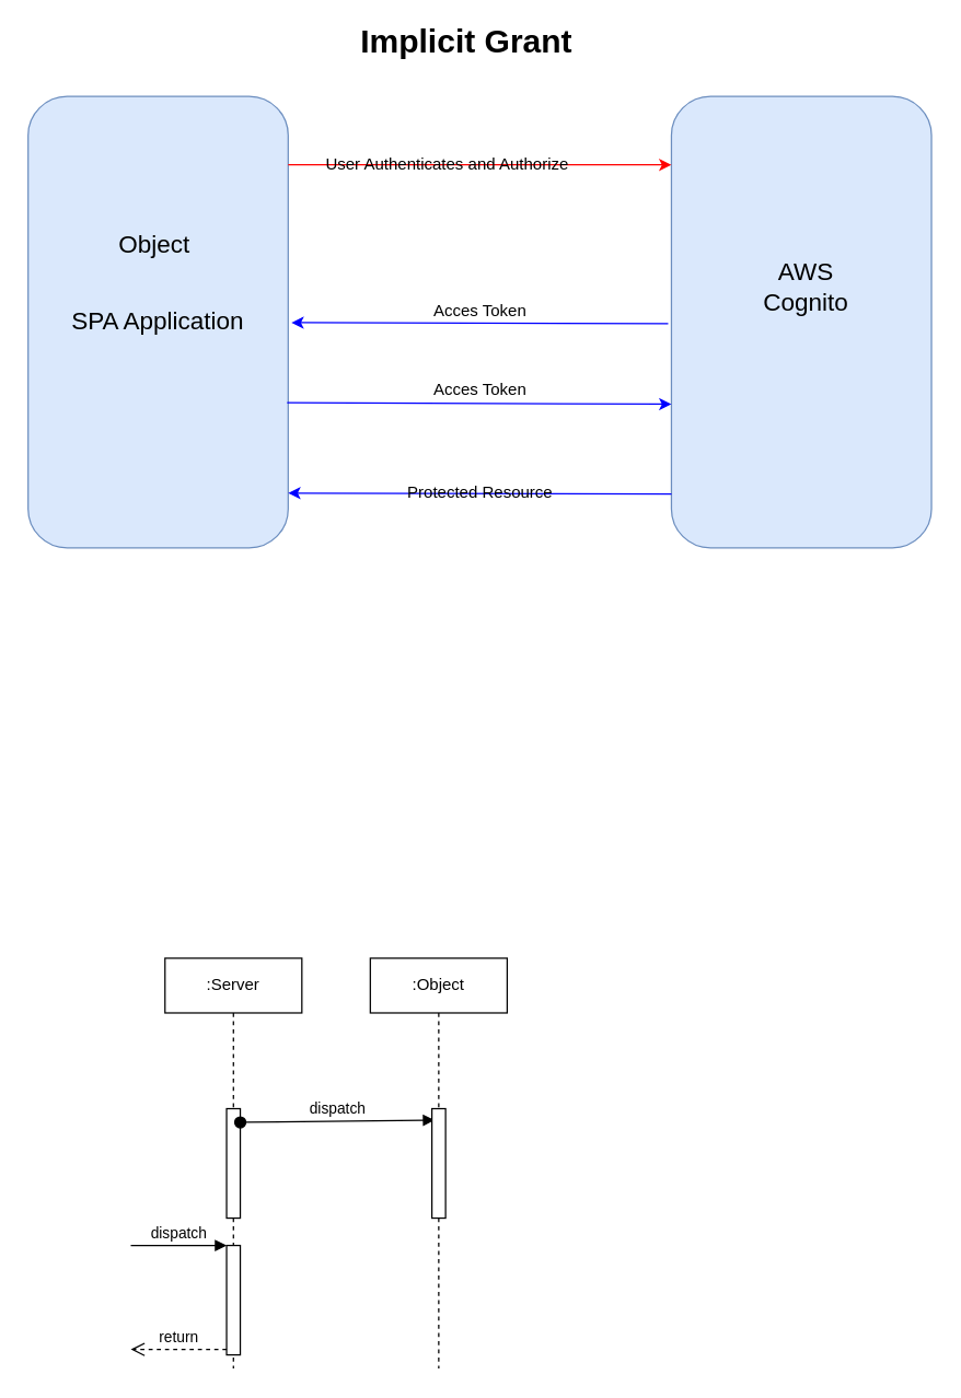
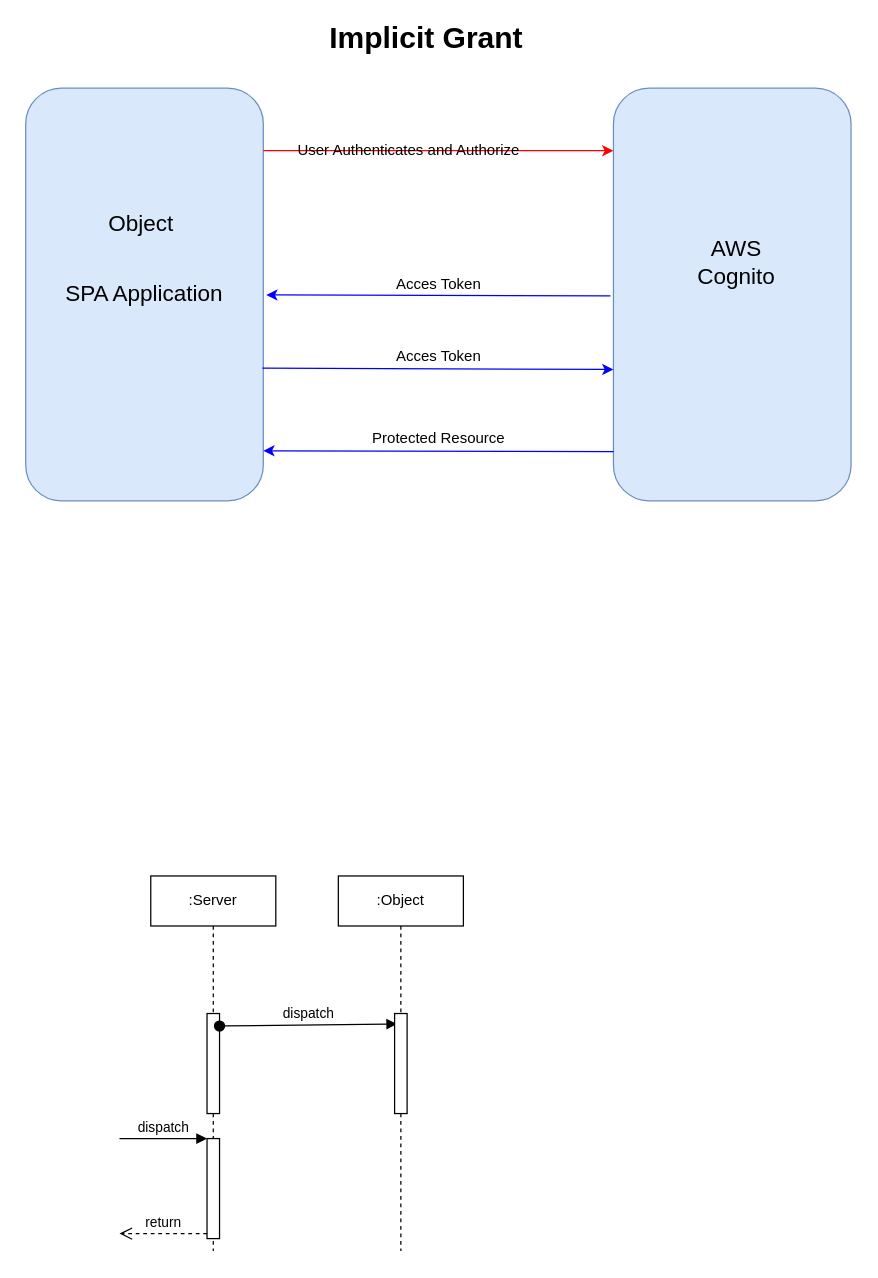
- <mxCell id="11" value="Protected Resource" style="text;html=1;align=center;verticalAlign=middle;resizable=0;points=[];autosize=1;strokeColor=none;fillColor=none;" parent="1" vertex="1"><mxGeometry x="290" y="350" width="120" height="20" as="geometry" /></mxCell>
+ <mxCell id="11" value="Protected Resource" style="text;html=1;align=center;verticalAlign=middle;resizable=0;points=[];autosize=1;strokeColor=none;fillColor=none;" parent="1" vertex="1"><mxGeometry x="290" y="340" width="120" height="20" as="geometry" /></mxCell>
